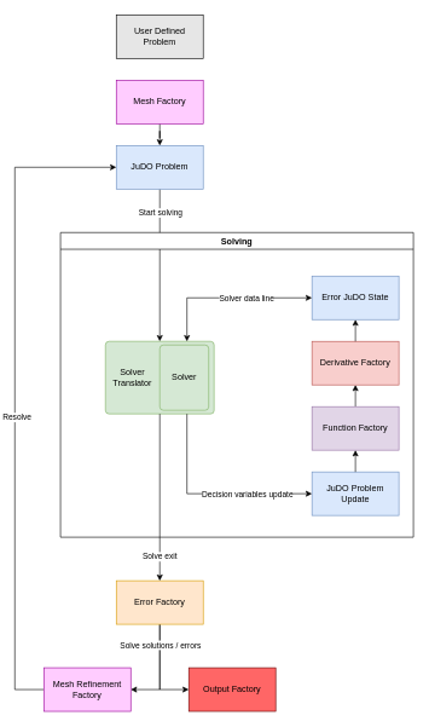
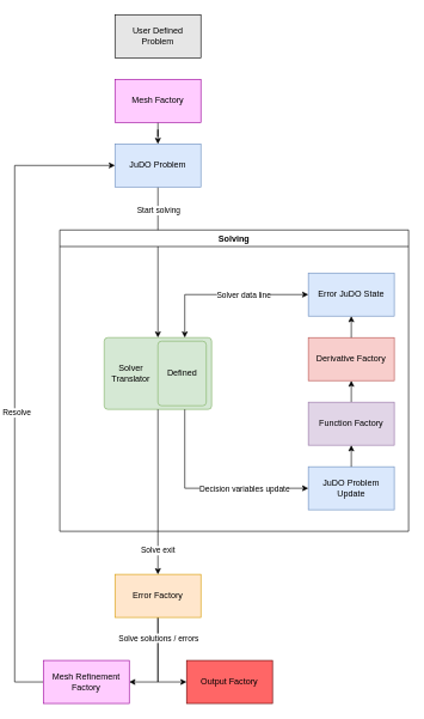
- <mxCell id="16" value="Solver" style="rounded=1;absoluteArcSize=1;html=1;arcSize=10;whiteSpace=wrap;points=[];strokeColor=inherit;fillColor=inherit;" vertex="1" parent="14"><mxGeometry x="75" y="5" width="67.5" height="90" as="geometry" /></mxCell>
+ <mxCell id="16" value="Defined" style="rounded=1;absoluteArcSize=1;html=1;arcSize=10;whiteSpace=wrap;points=[];strokeColor=inherit;fillColor=inherit;" vertex="1" parent="14"><mxGeometry x="75" y="5" width="67.5" height="90" as="geometry" /></mxCell>
